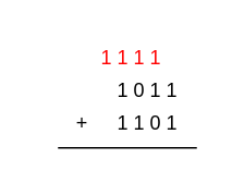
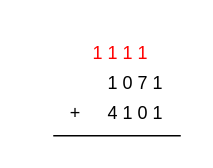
- <mxCell id="4" value="1 0 1 1" style="text;html=1;strokeColor=none;fillColor=none;align=center;verticalAlign=middle;whiteSpace=wrap;rounded=0;" vertex="1" parent="1"><mxGeometry x="60" y="40" width="60" height="30" as="geometry" /></mxCell>
+ <mxCell id="4" value="1 0 7 1" style="text;html=1;strokeColor=none;fillColor=none;align=center;verticalAlign=middle;whiteSpace=wrap;rounded=0;" vertex="1" parent="1"><mxGeometry x="60" y="40" width="60" height="30" as="geometry" /></mxCell>
- <mxCell id="3" value="1 1 0 1" style="text;html=1;strokeColor=none;fillColor=none;align=center;verticalAlign=middle;whiteSpace=wrap;rounded=0;" vertex="1" parent="1"><mxGeometry x="60" y="60" width="60" height="30" as="geometry" /></mxCell>
+ <mxCell id="3" value="4 1 0 1" style="text;html=1;strokeColor=none;fillColor=none;align=center;verticalAlign=middle;whiteSpace=wrap;rounded=0;" vertex="1" parent="1"><mxGeometry x="60" y="60" width="60" height="30" as="geometry" /></mxCell>
